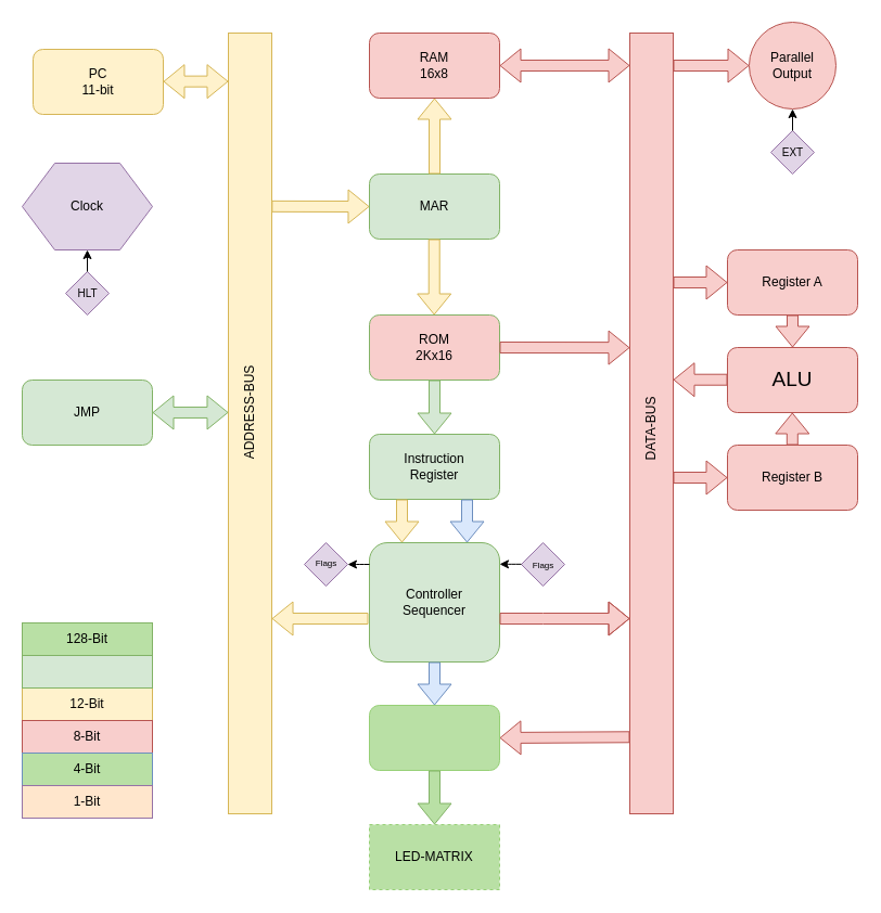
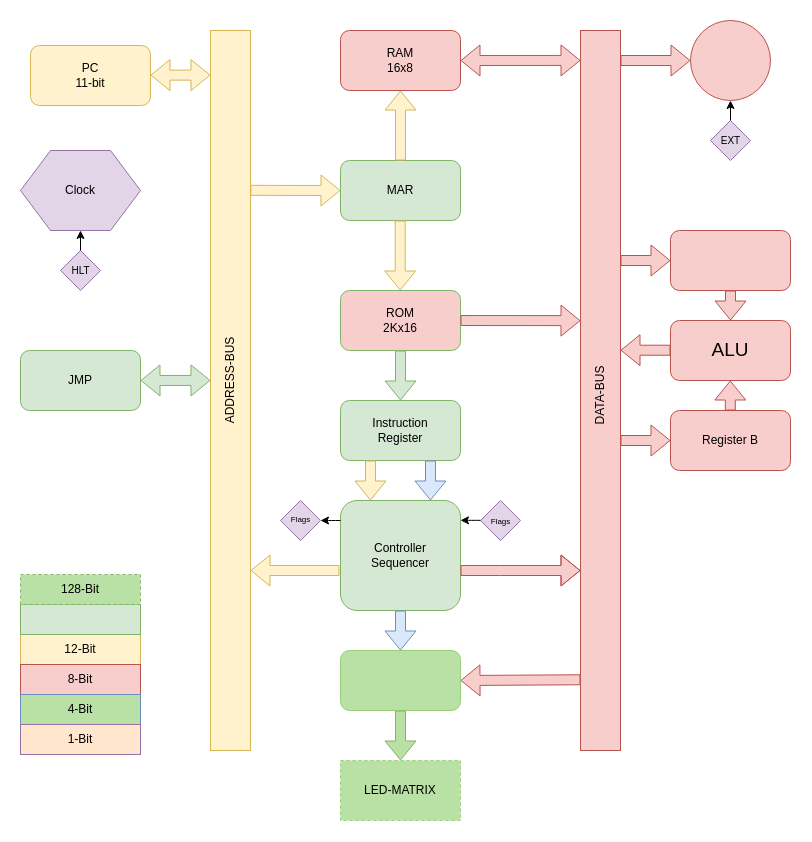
- <mxCell id="54" value="Parallel&lt;br&gt;Output" style="text;html=1;strokeColor=none;fillColor=none;align=center;verticalAlign=middle;whiteSpace=wrap;rounded=0;" parent="1" vertex="1"><mxGeometry x="710" y="50" width="40" height="20" as="geometry" /></mxCell>
- <mxCell id="9" value="Register A" style="text;html=1;strokeColor=none;fillColor=none;align=center;verticalAlign=middle;whiteSpace=wrap;rounded=0;" parent="1" vertex="1"><mxGeometry x="700" y="250" width="60" height="20" as="geometry" /></mxCell>
- <mxCell id="43" value="128-Bit" style="rounded=0;whiteSpace=wrap;html=1;fillColor=#B9E0A5;strokeColor=#82b366;" parent="1" vertex="1"><mxGeometry x="20" y="574" width="120" height="30" as="geometry" /></mxCell>
+ <mxCell id="43" value="128-Bit" style="rounded=0;whiteSpace=wrap;html=1;fillColor=#B9E0A5;strokeColor=#82b366;dashed=1;" parent="1" vertex="1"><mxGeometry x="20" y="574" width="120" height="30" as="geometry" /></mxCell>
